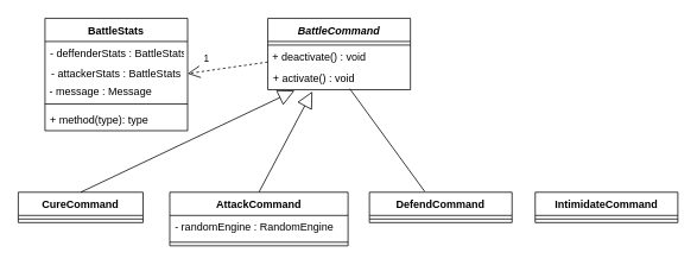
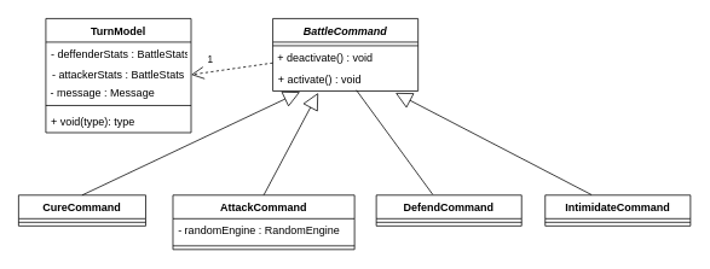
- <mxCell id="6" value="BattleStats" style="swimlane;fontStyle=1;align=center;verticalAlign=top;childLayout=stackLayout;horizontal=1;startSize=26;horizontalStack=0;resizeParent=1;resizeParentMax=0;resizeLast=0;collapsible=1;marginBottom=0;" vertex="1" parent="1"><mxGeometry x="50" y="20" width="160" height="126" as="geometry" /></mxCell>
+ <mxCell id="6" value="TurnModel" style="swimlane;fontStyle=1;align=center;verticalAlign=top;childLayout=stackLayout;horizontal=1;startSize=26;horizontalStack=0;resizeParent=1;resizeParentMax=0;resizeLast=0;collapsible=1;marginBottom=0;" vertex="1" parent="1"><mxGeometry x="50" y="20" width="160" height="126" as="geometry" /></mxCell>
- <mxCell id="11" value="+ method(type): type" style="text;strokeColor=none;fillColor=none;align=left;verticalAlign=top;spacingLeft=4;spacingRight=4;overflow=hidden;rotatable=0;points=[[0,0.5],[1,0.5]];portConstraint=eastwest;" vertex="1" parent="6"><mxGeometry y="100" width="160" height="26" as="geometry" /></mxCell>
+ <mxCell id="11" value="+ void(type): type" style="text;strokeColor=none;fillColor=none;align=left;verticalAlign=top;spacingLeft=4;spacingRight=4;overflow=hidden;rotatable=0;points=[[0,0.5],[1,0.5]];portConstraint=eastwest;" vertex="1" parent="6"><mxGeometry y="100" width="160" height="26" as="geometry" /></mxCell>
+ <mxCell id="26" value="" style="endArrow=block;endSize=16;endFill=0;html=1;exitX=0.319;exitY=-0.012;exitDx=0;exitDy=0;entryX=0.844;entryY=1.077;entryDx=0;entryDy=0;entryPerimeter=0;exitPerimeter=0;" edge="1" parent="1" source="23" target="5"><mxGeometry width="160" relative="1" as="geometry"><mxPoint x="486.08" y="223.022" as="sourcePoint" /><mxPoint x="402" y="109.012" as="targetPoint" /></mxGeometry></mxCell>
